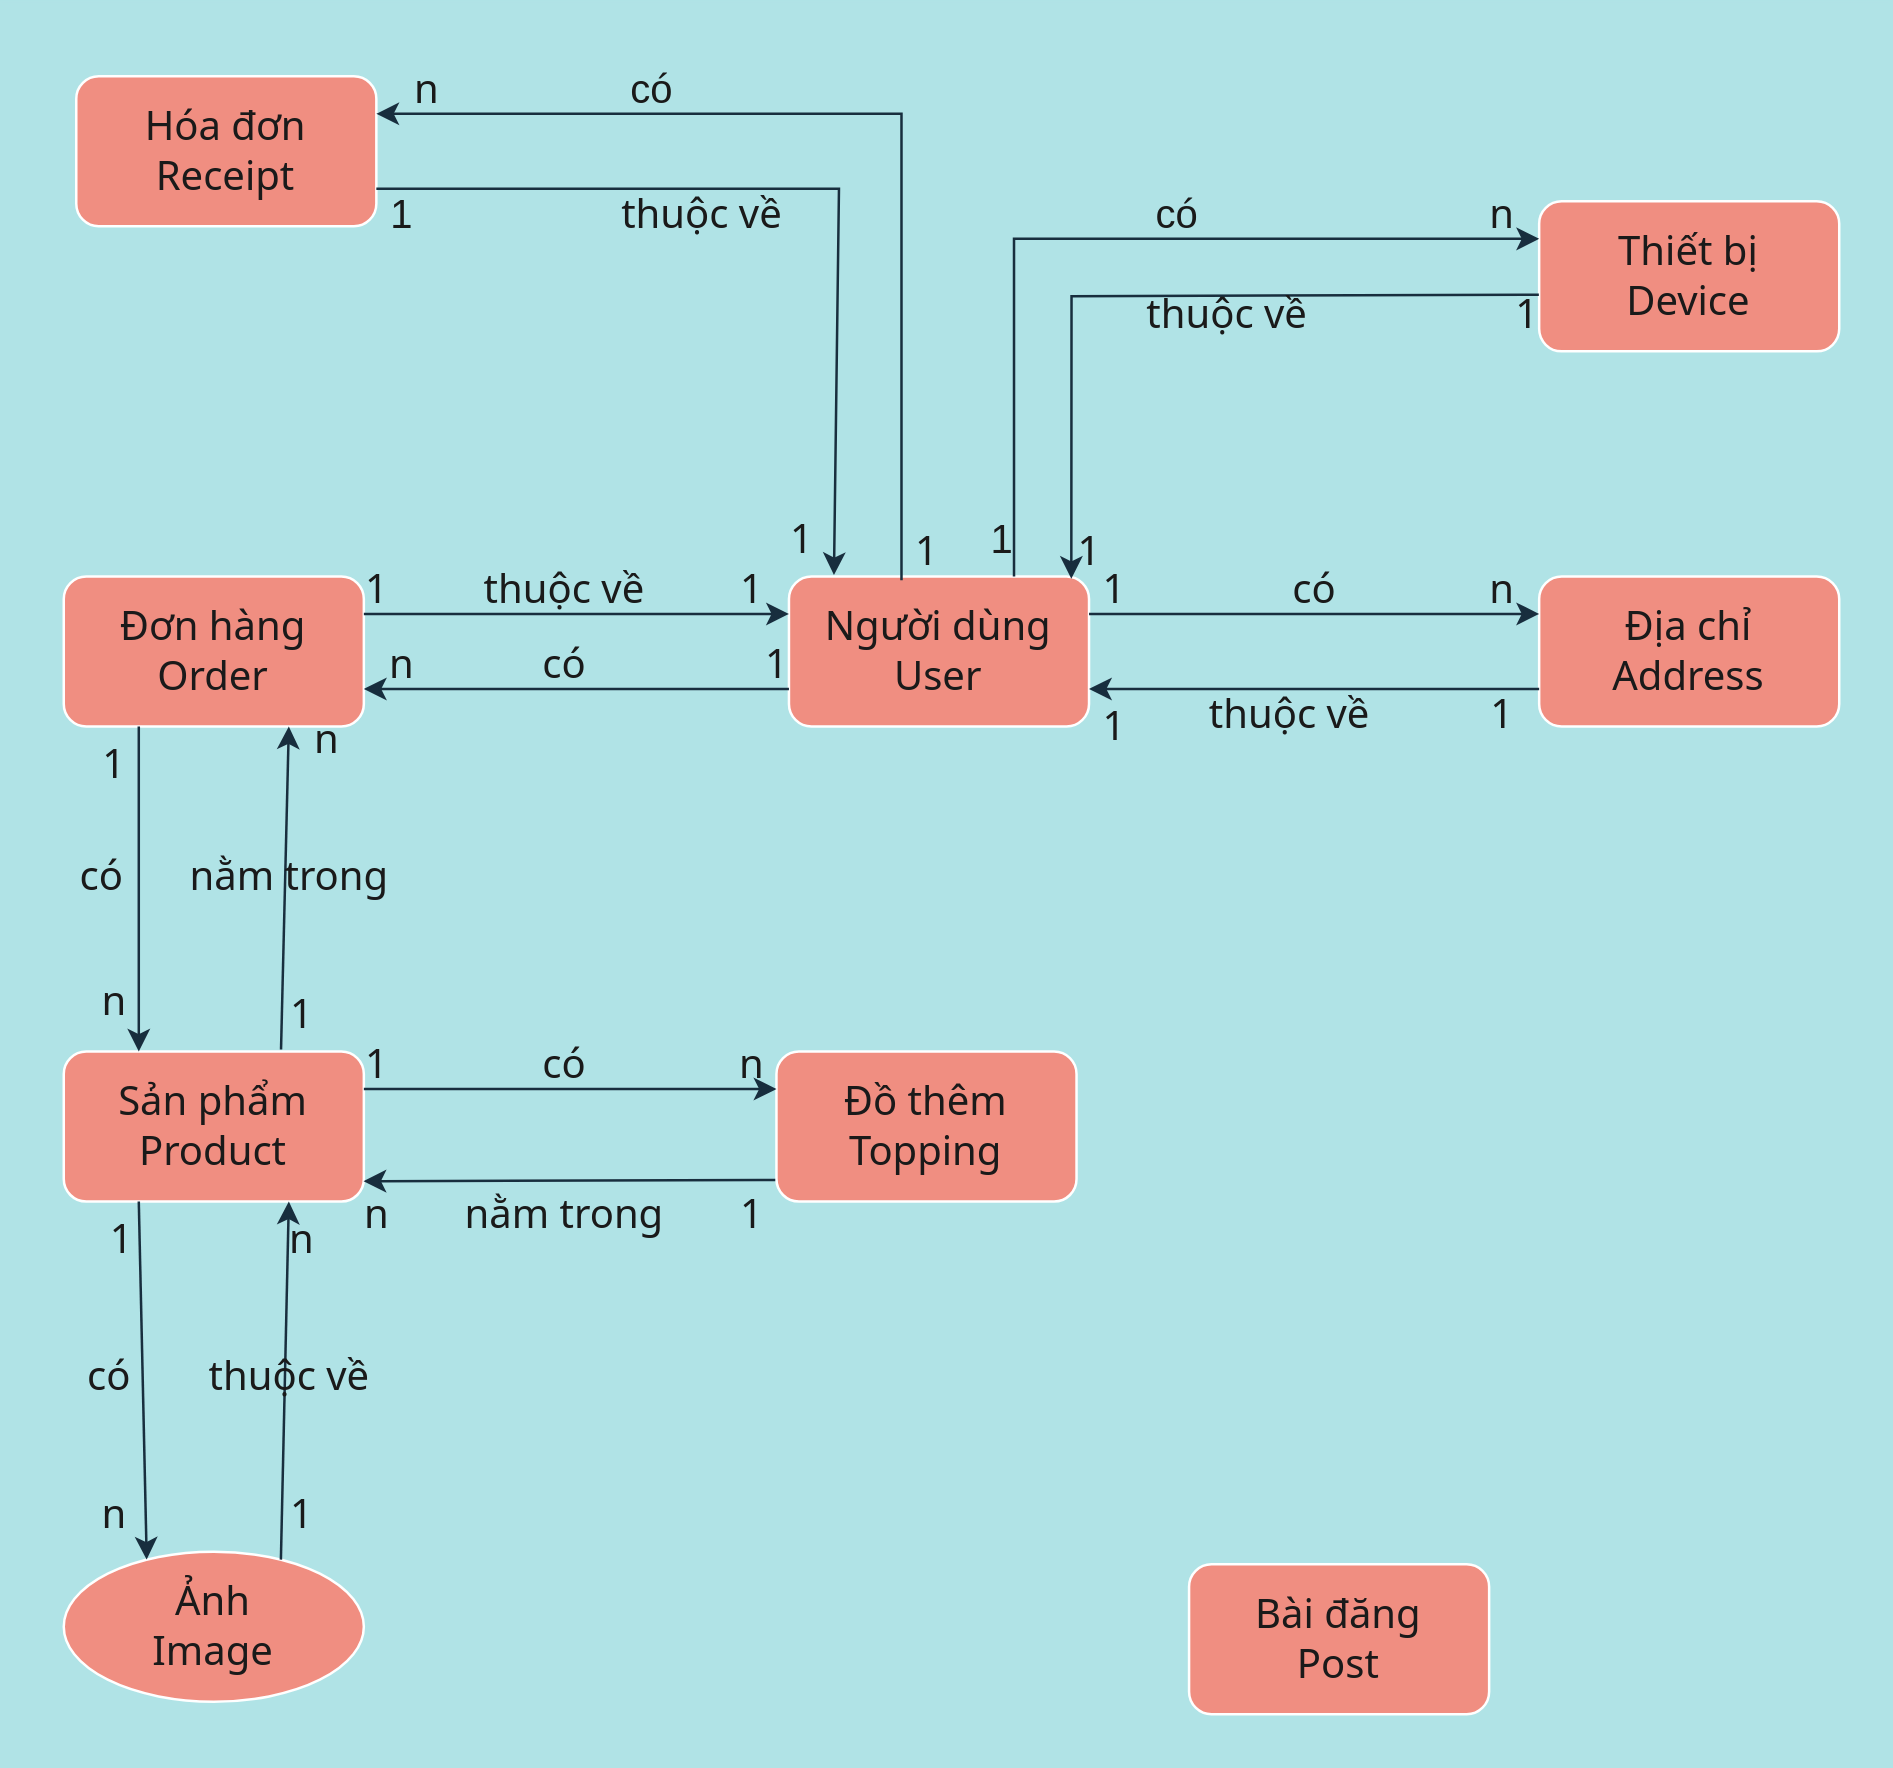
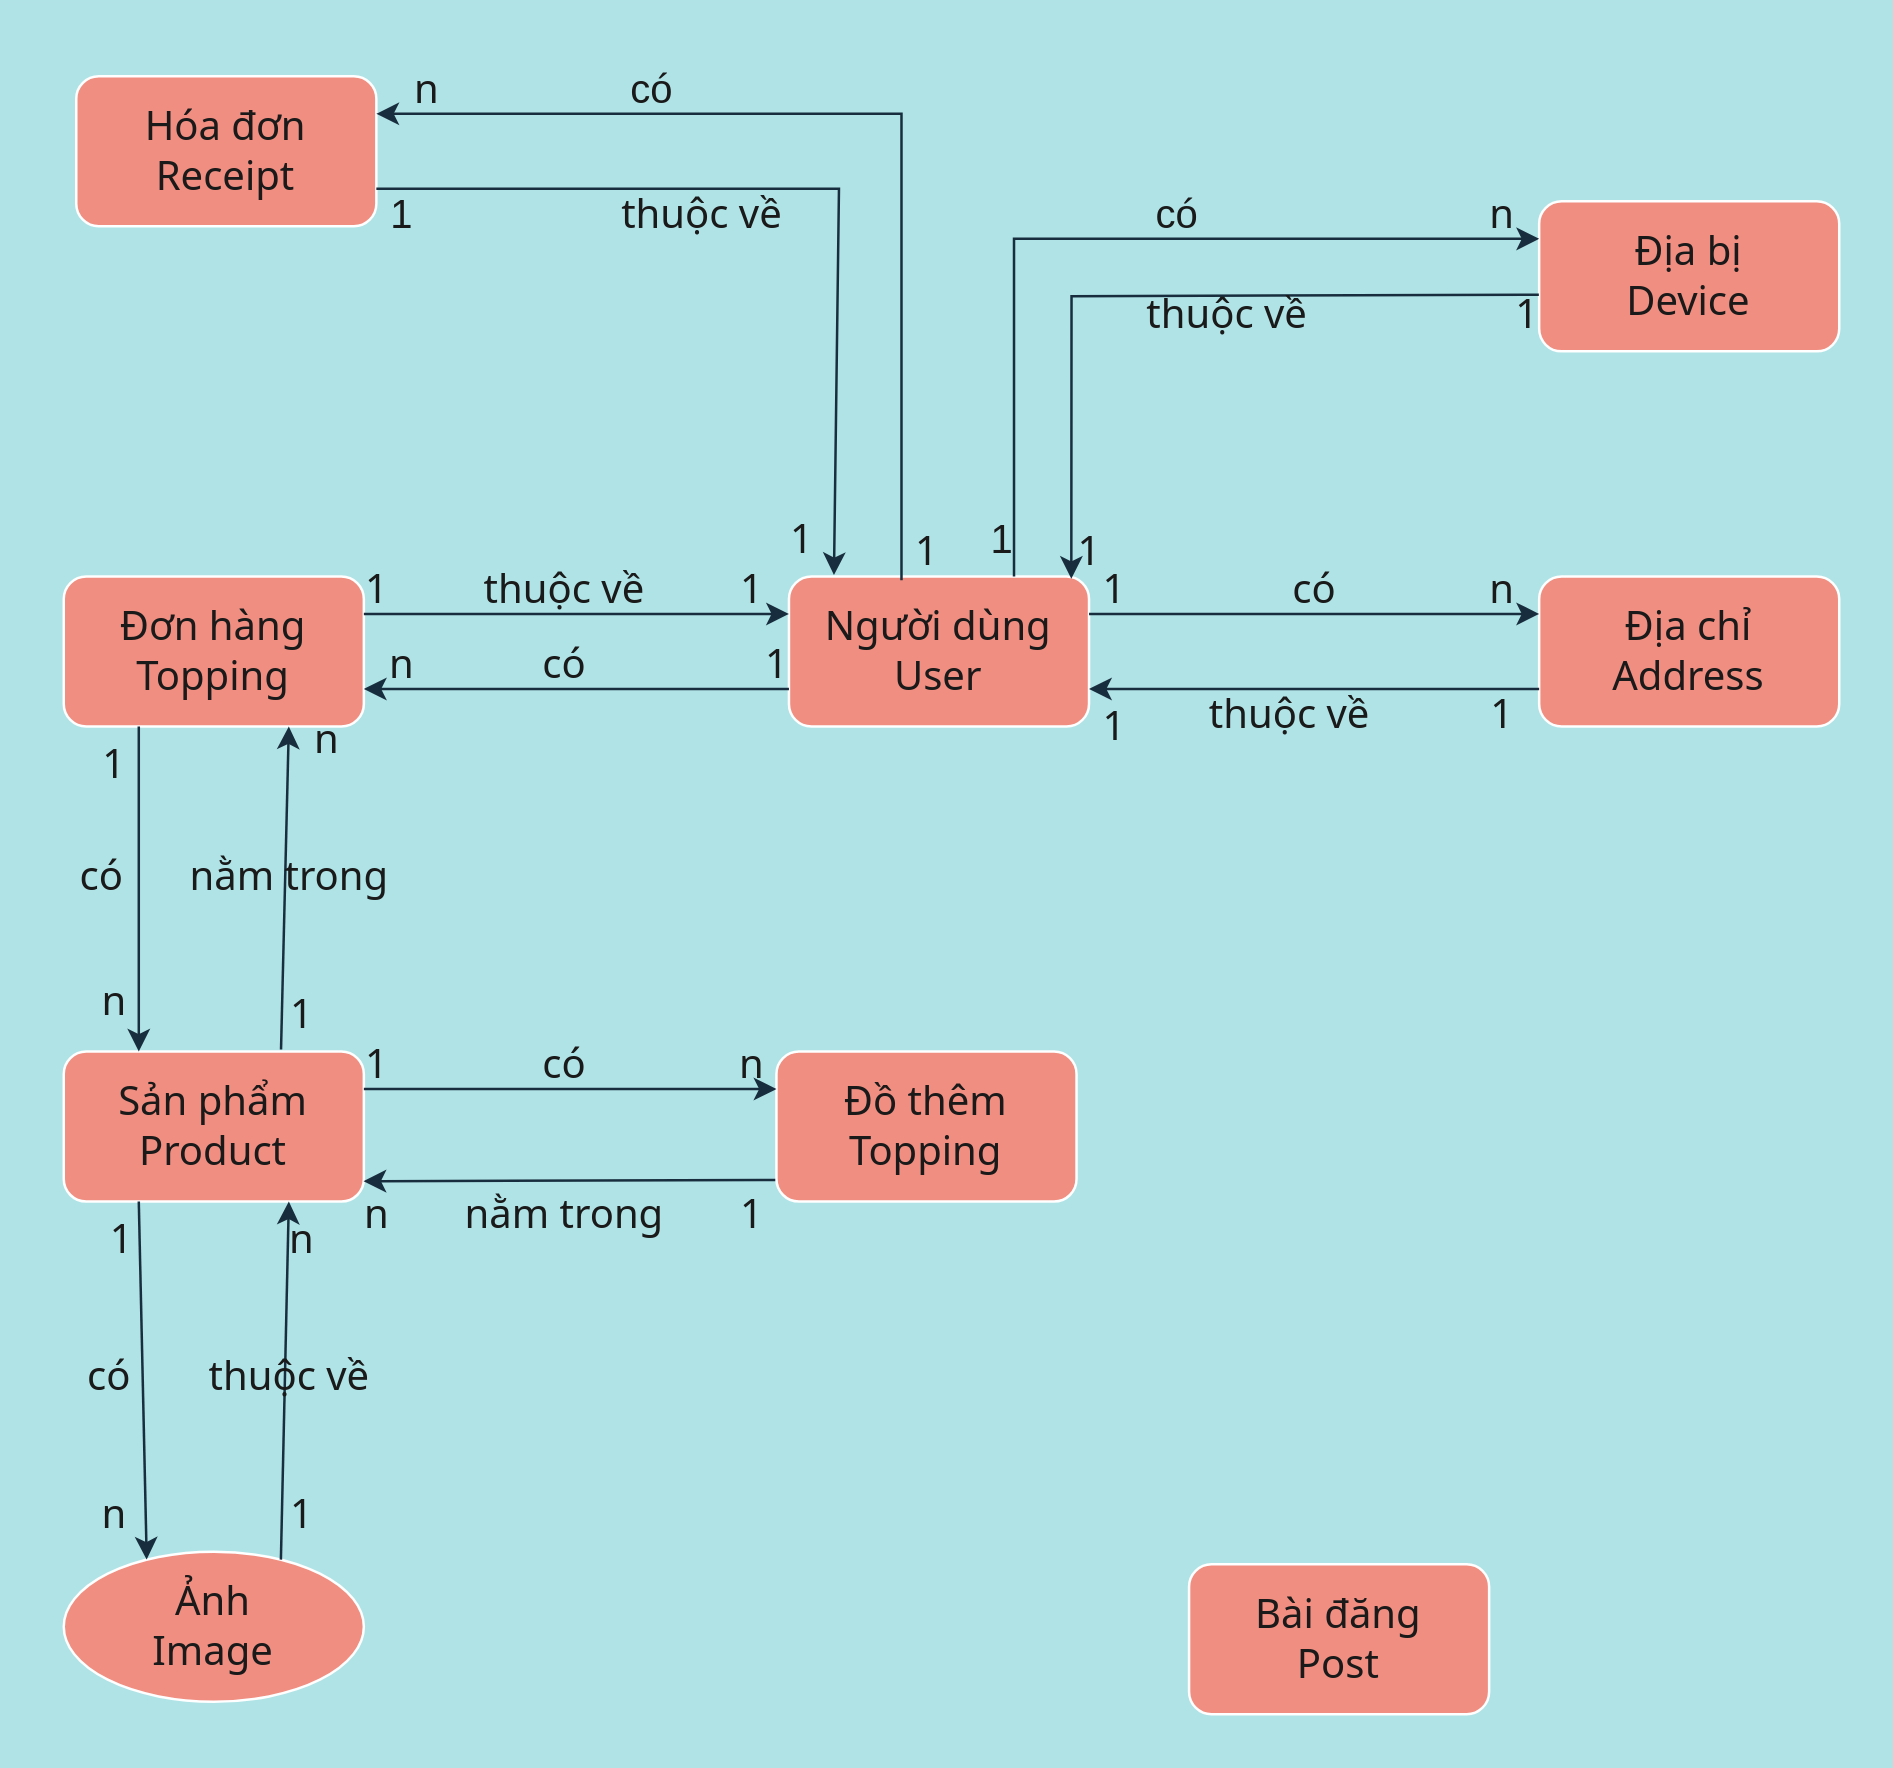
- <mxCell id="3" value="&lt;span style=&quot;font-family: &amp;quot;Segoe UI&amp;quot;;&quot;&gt;Thiết bị&lt;br&gt;Device&lt;/span&gt;" style="rounded=1;whiteSpace=wrap;html=1;fontSize=16;fontColor=#1A1A1A;strokeColor=#FFFFFF;fillColor=#F08E81;" vertex="1" parent="1"><mxGeometry x="615" y="80" width="120" height="60" as="geometry" /></mxCell>
+ <mxCell id="3" value="&lt;span style=&quot;font-family: &amp;quot;Segoe UI&amp;quot;;&quot;&gt;Địa bị&lt;br&gt;Device&lt;/span&gt;" style="rounded=1;whiteSpace=wrap;html=1;fontSize=16;fontColor=#1A1A1A;strokeColor=#FFFFFF;fillColor=#F08E81;" vertex="1" parent="1"><mxGeometry x="615" y="80" width="120" height="60" as="geometry" /></mxCell>
- <mxCell id="21" value="&lt;font face=&quot;Segoe UI&quot;&gt;Đơn hàng&lt;br&gt;Order&lt;/font&gt;" style="rounded=1;whiteSpace=wrap;html=1;fontSize=16;fontColor=#1A1A1A;strokeColor=#FFFFFF;fillColor=#F08E81;" vertex="1" parent="1"><mxGeometry x="25" y="230" width="120" height="60" as="geometry" /></mxCell>
+ <mxCell id="21" value="&lt;font face=&quot;Segoe UI&quot;&gt;Đơn hàng&lt;br&gt;Topping&lt;/font&gt;" style="rounded=1;whiteSpace=wrap;html=1;fontSize=16;fontColor=#1A1A1A;strokeColor=#FFFFFF;fillColor=#F08E81;" vertex="1" parent="1"><mxGeometry x="25" y="230" width="120" height="60" as="geometry" /></mxCell>
